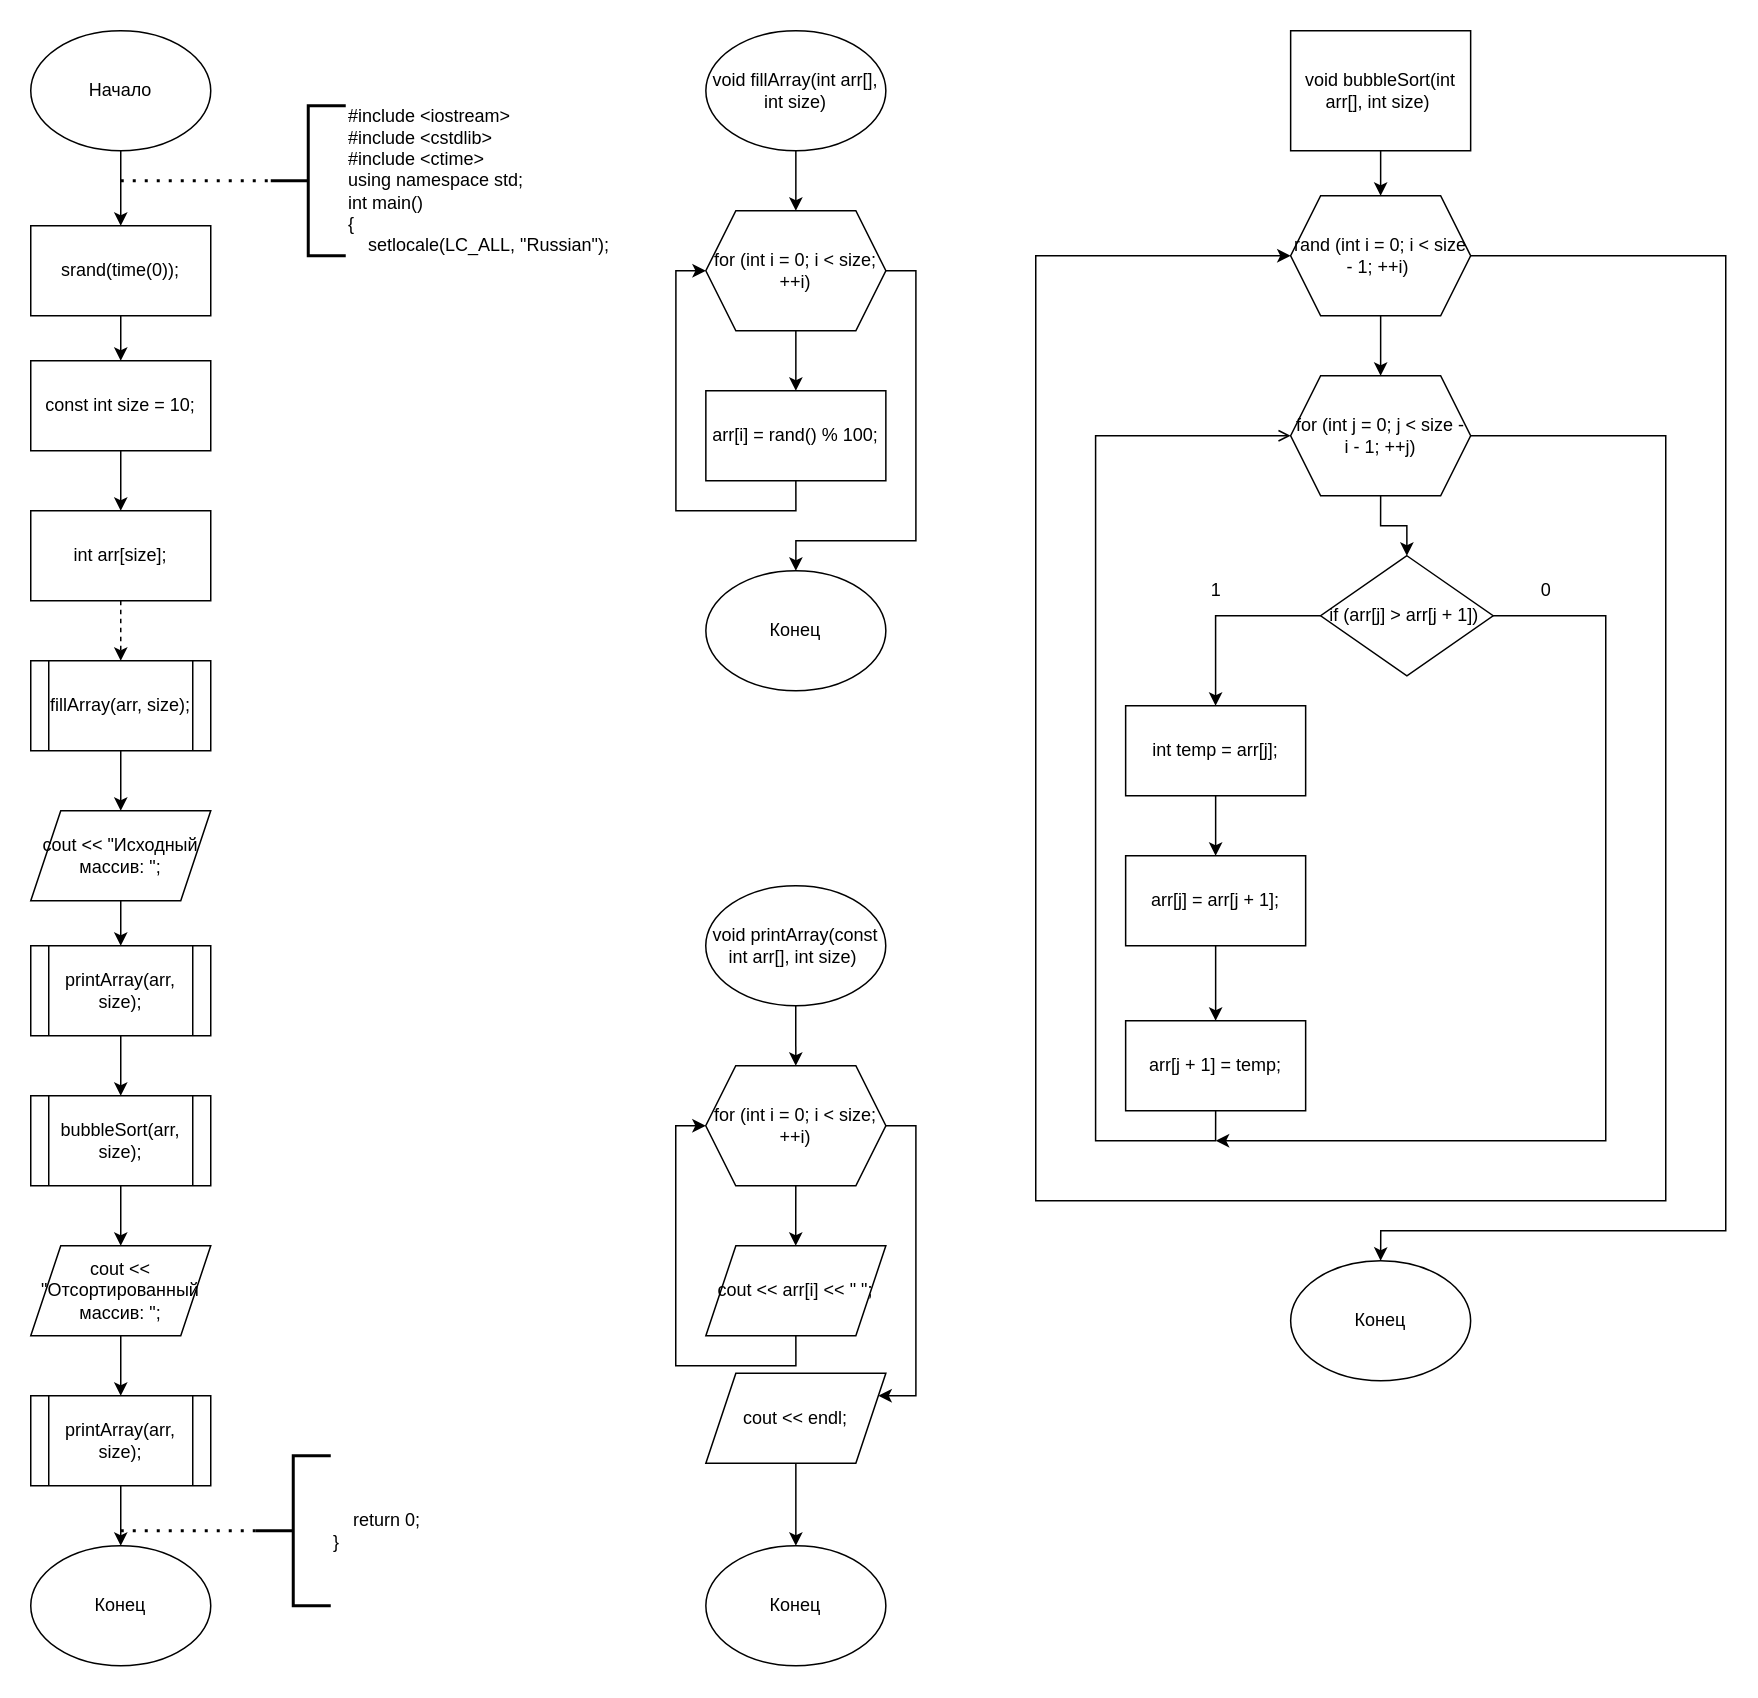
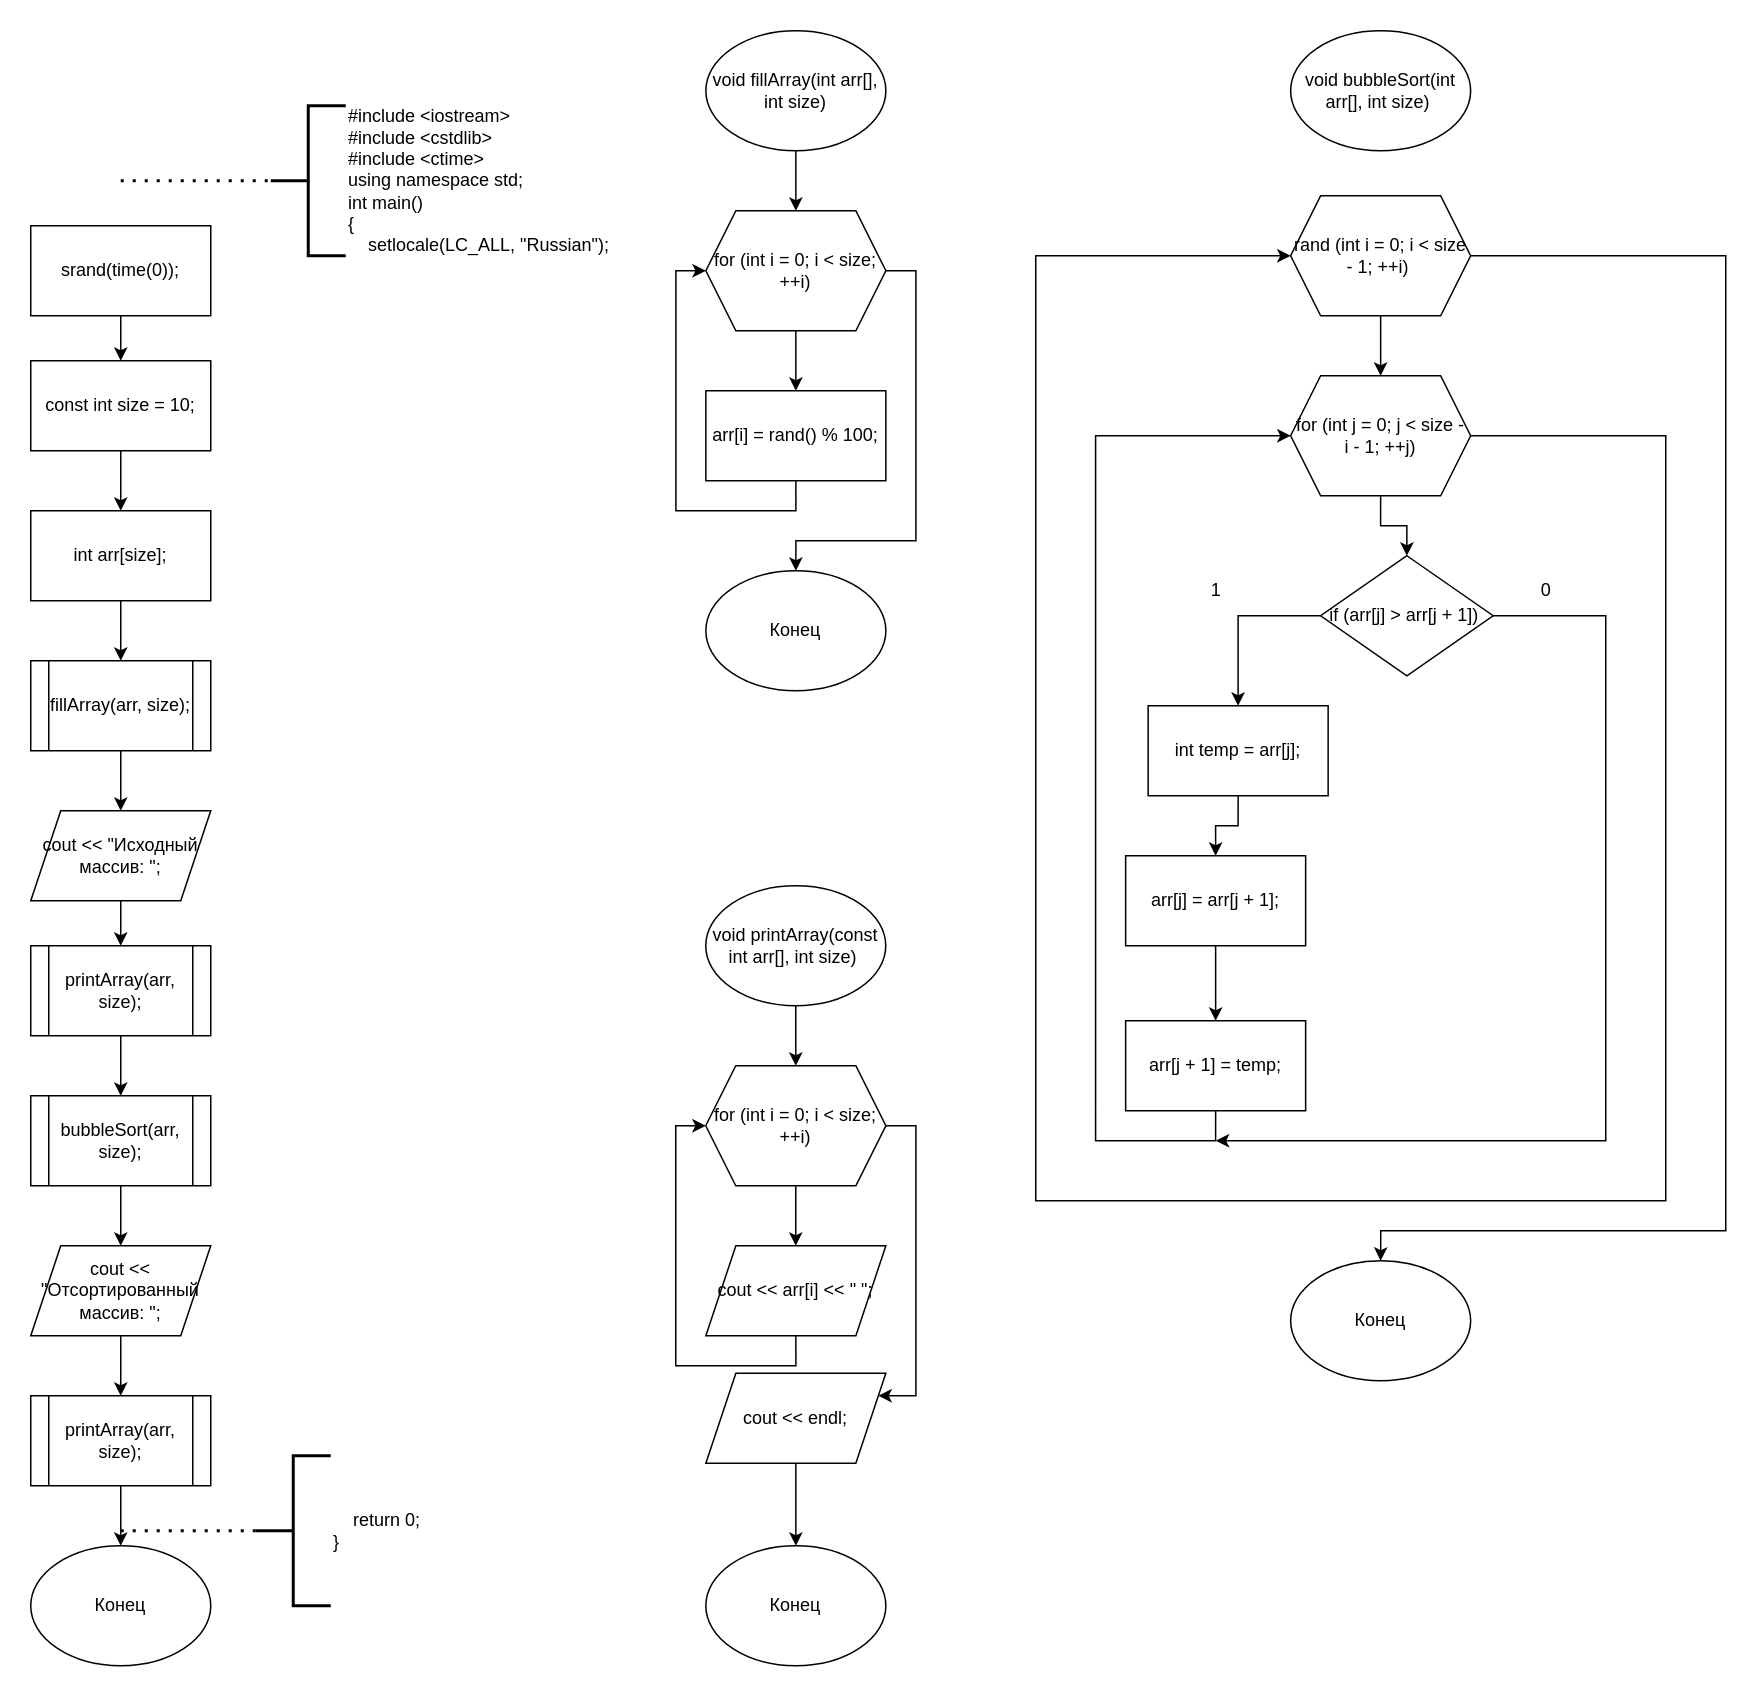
- <mxCell id="3" value="Начало" style="ellipse;whiteSpace=wrap;html=1;" vertex="1" parent="1"><mxGeometry x="20" y="20" width="120" height="80" as="geometry" /></mxCell>
- <mxCell id="46" value="&lt;div&gt;&lt;span style=&quot;background-color: initial;&quot;&gt;void bubbleSort(int arr[], int size)&amp;nbsp;&lt;/span&gt;&lt;br&gt;&lt;/div&gt;" style="whiteSpace=wrap;html=1;rounded=0;" vertex="1" parent="1"><mxGeometry x="859.93" y="20" width="120" height="80" as="geometry" /></mxCell>
+ <mxCell id="46" value="&lt;div&gt;&lt;span style=&quot;background-color: initial;&quot;&gt;void bubbleSort(int arr[], int size)&amp;nbsp;&lt;/span&gt;&lt;br&gt;&lt;/div&gt;" style="ellipse;whiteSpace=wrap;html=1;" vertex="1" parent="1"><mxGeometry x="859.93" y="20" width="120" height="80" as="geometry" /></mxCell>
- <mxCell id="45" style="edgeStyle=orthogonalEdgeStyle;rounded=0;orthogonalLoop=1;jettySize=auto;html=1;exitX=0.5;exitY=1;exitDx=0;exitDy=0;entryX=0.5;entryY=0;entryDx=0;entryDy=0;" edge="1" parent="1" source="46" target="49"><mxGeometry relative="1" as="geometry" /></mxCell>
- <mxCell id="2" style="edgeStyle=orthogonalEdgeStyle;rounded=0;orthogonalLoop=1;jettySize=auto;html=1;exitX=0.5;exitY=1;exitDx=0;exitDy=0;" edge="1" parent="1" source="3" target="5"><mxGeometry relative="1" as="geometry" /></mxCell>
- <mxCell id="60" style="edgeStyle=orthogonalEdgeStyle;rounded=0;orthogonalLoop=1;jettySize=auto;html=1;exitX=0.5;exitY=1;exitDx=0;exitDy=0;entryX=0;entryY=0.5;entryDx=0;entryDy=0;endArrow=open;" edge="1" parent="1" source="61" target="52"><mxGeometry relative="1" as="geometry"><Array as="points"><mxPoint x="809.93" y="760" /><mxPoint x="729.93" y="760" /><mxPoint x="729.93" y="290" /></Array></mxGeometry></mxCell>
+ <mxCell id="60" style="edgeStyle=orthogonalEdgeStyle;rounded=0;orthogonalLoop=1;jettySize=auto;html=1;exitX=0.5;exitY=1;exitDx=0;exitDy=0;entryX=0;entryY=0.5;entryDx=0;entryDy=0;" edge="1" parent="1" source="61" target="52"><mxGeometry relative="1" as="geometry"><Array as="points"><mxPoint x="809.93" y="760" /><mxPoint x="729.93" y="760" /><mxPoint x="729.93" y="290" /></Array></mxGeometry></mxCell>
- <mxCell id="10" style="edgeStyle=orthogonalEdgeStyle;rounded=0;orthogonalLoop=1;jettySize=auto;html=1;exitX=0.5;exitY=1;exitDx=0;exitDy=0;entryX=0.5;entryY=0;entryDx=0;entryDy=0;dashed=1;" edge="1" parent="1" source="11" target="13"><mxGeometry relative="1" as="geometry" /></mxCell>
+ <mxCell id="10" style="edgeStyle=orthogonalEdgeStyle;rounded=0;orthogonalLoop=1;jettySize=auto;html=1;exitX=0.5;exitY=1;exitDx=0;exitDy=0;entryX=0.5;entryY=0;entryDx=0;entryDy=0;" edge="1" parent="1" source="11" target="13"><mxGeometry relative="1" as="geometry" /></mxCell>
- <mxCell id="57" value="int temp = arr[j];" style="rounded=0;whiteSpace=wrap;html=1;" vertex="1" parent="1"><mxGeometry x="749.93" y="470" width="120" height="60" as="geometry" /></mxCell>
+ <mxCell id="57" value="int temp = arr[j];" style="rounded=0;whiteSpace=wrap;html=1;" vertex="1" parent="1"><mxGeometry x="764.93" y="470" width="120" height="60" as="geometry" /></mxCell>
